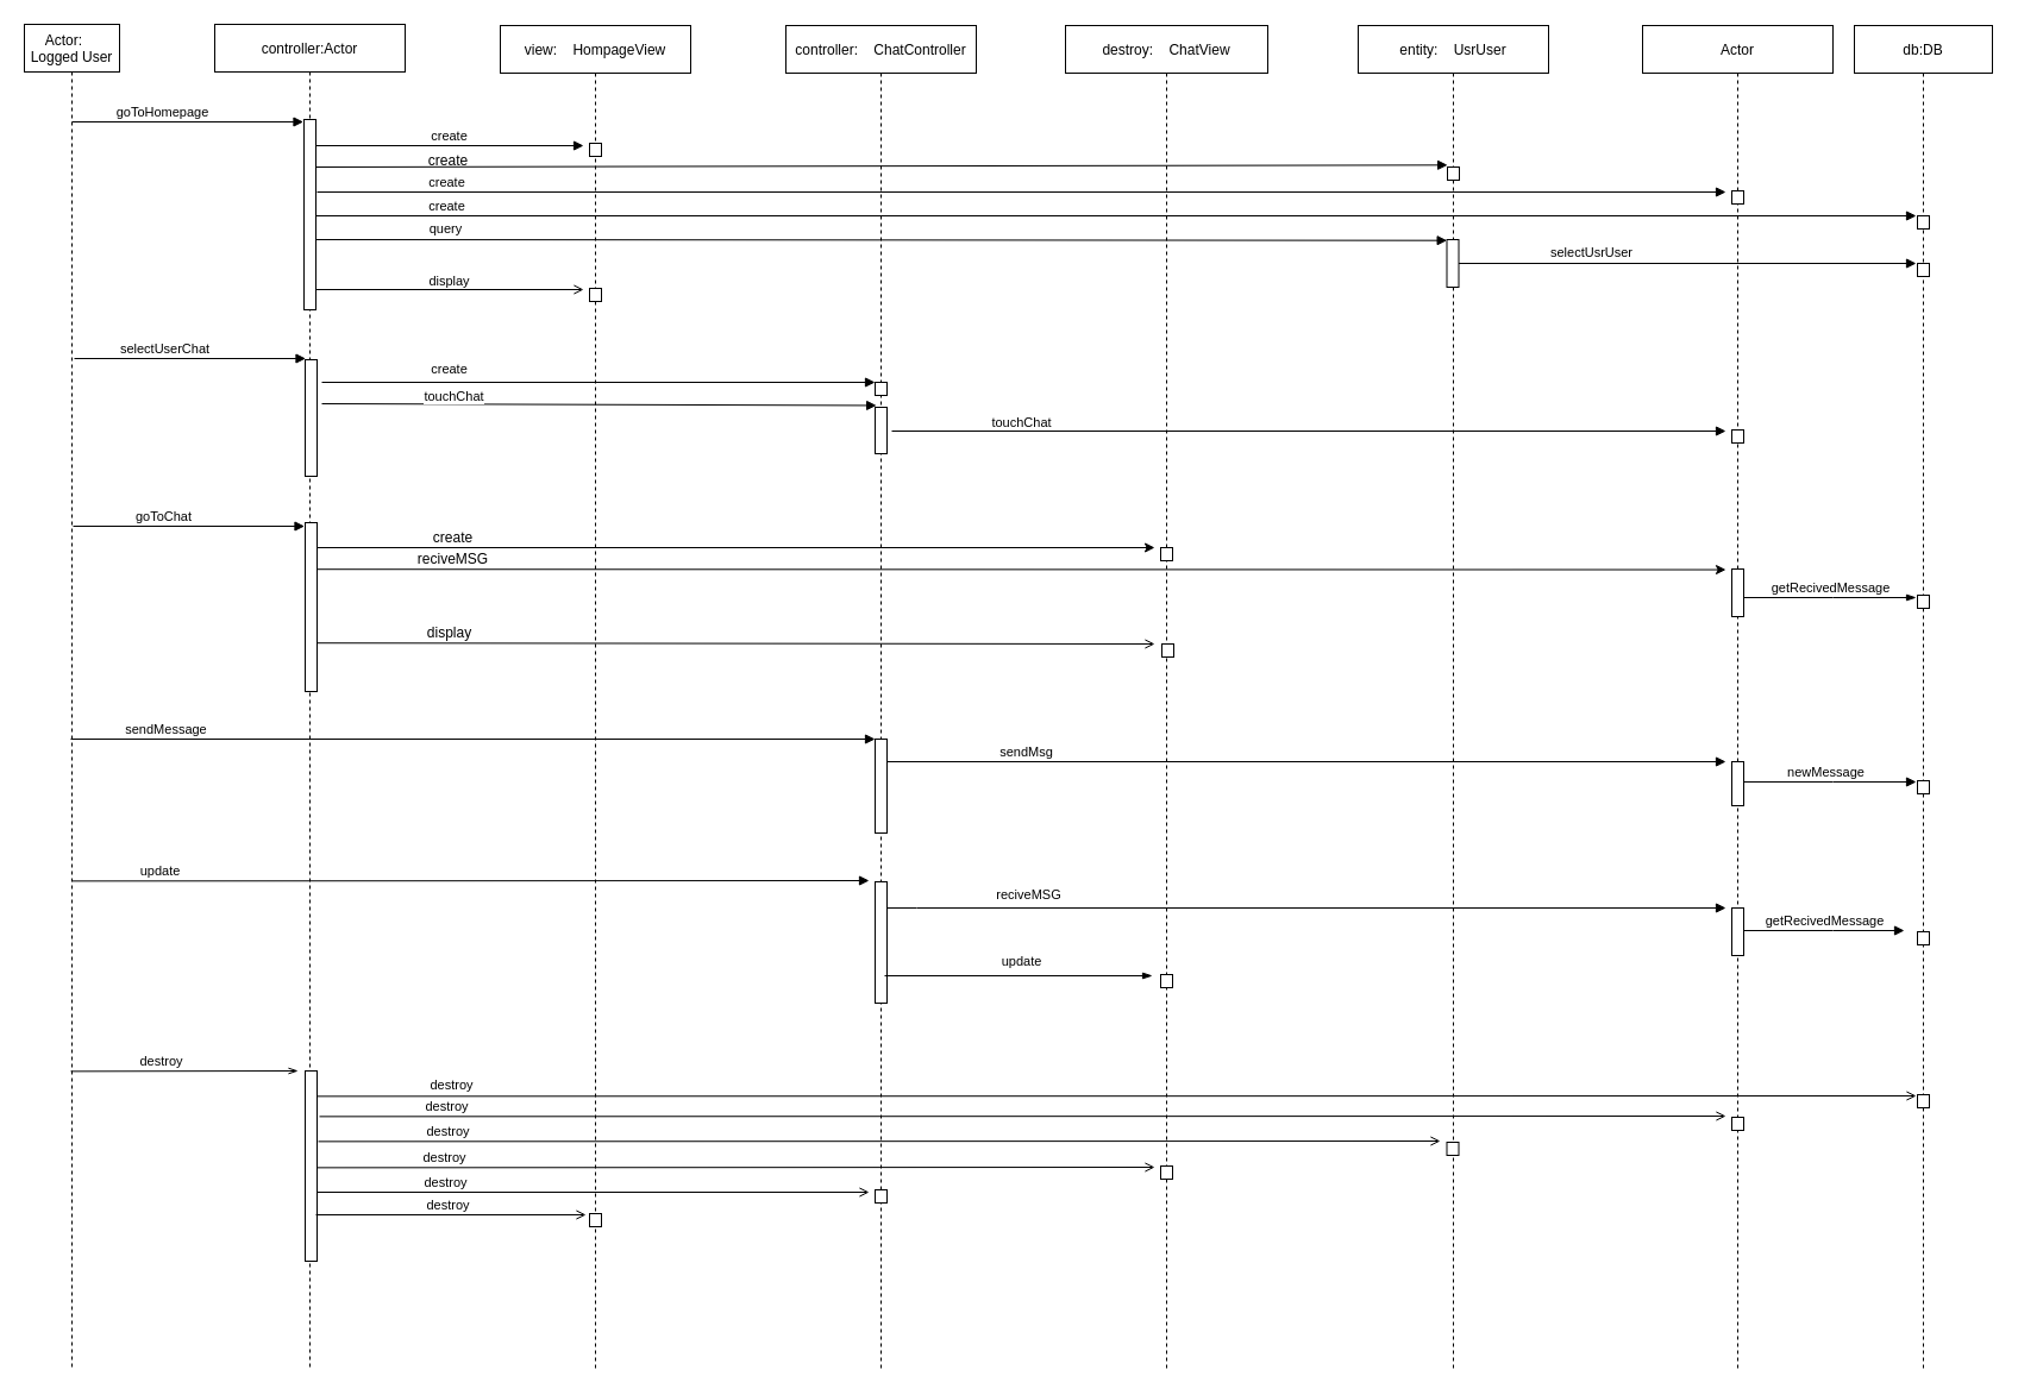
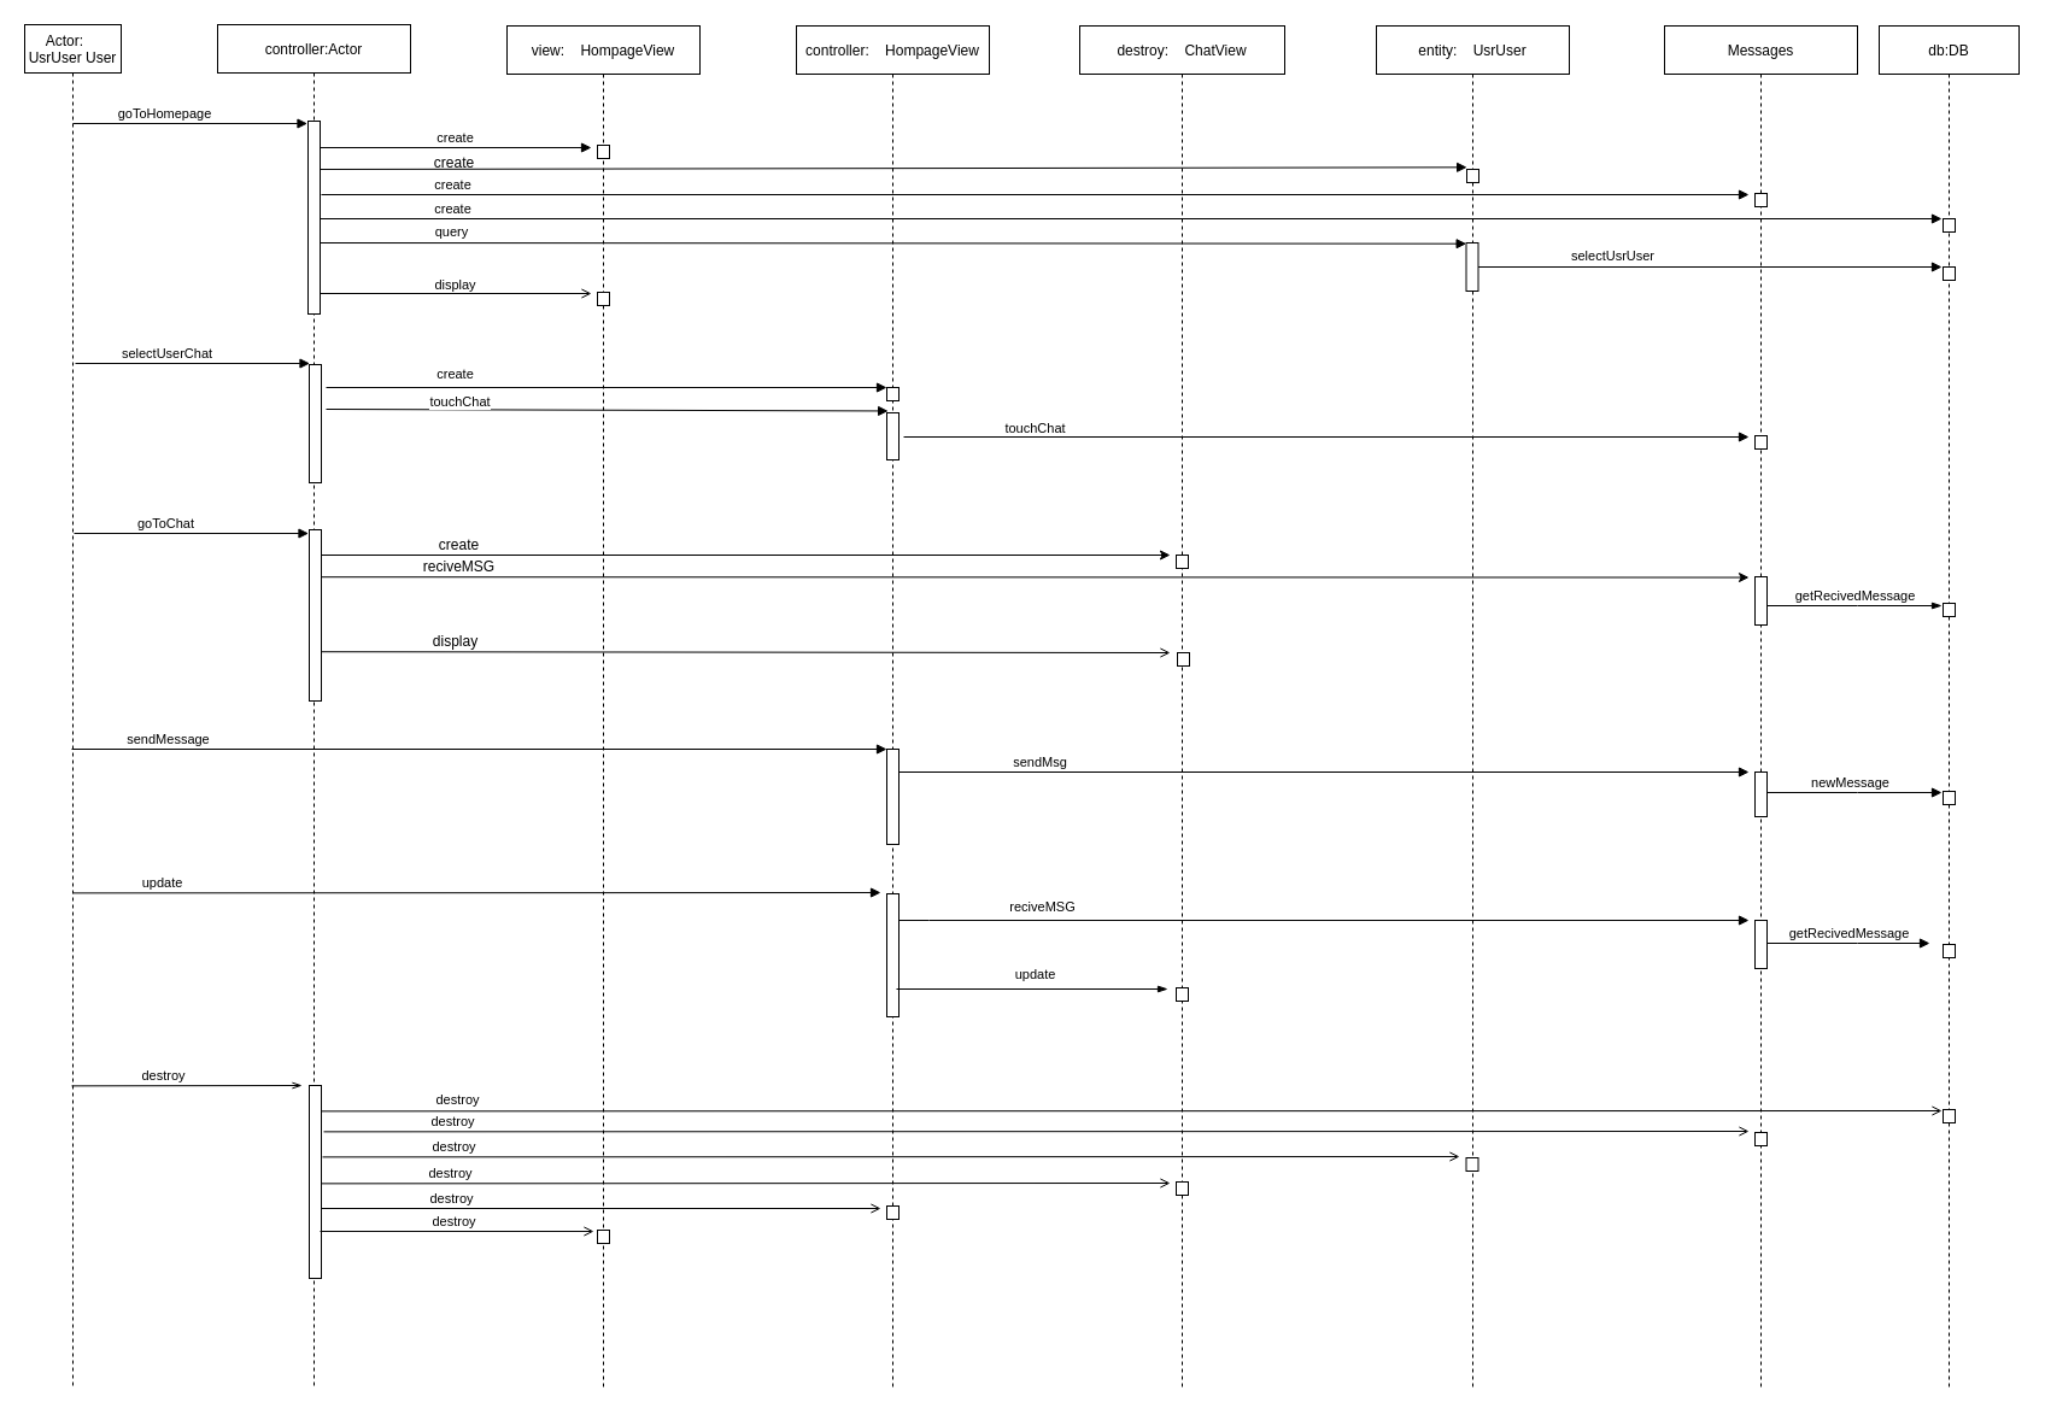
- <mxCell id="8" value="Actor:    &#10;Logged User" style="shape=umlLifeline;perimeter=lifelinePerimeter;container=1;collapsible=0;recursiveResize=0;rounded=0;shadow=0;strokeWidth=1;" parent="1" vertex="1"><mxGeometry width="80" height="1130" as="geometry" x="20" y="20" /></mxCell>
+ <mxCell id="8" value="Actor:    &#10;UsrUser User" style="shape=umlLifeline;perimeter=lifelinePerimeter;container=1;collapsible=0;recursiveResize=0;rounded=0;shadow=0;strokeWidth=1;" parent="1" vertex="1"><mxGeometry width="80" height="1130" as="geometry" x="20" y="20" /></mxCell>
- <mxCell id="21" value="controller:    ChatController" style="shape=umlLifeline;perimeter=lifelinePerimeter;container=1;collapsible=0;recursiveResize=0;rounded=0;shadow=0;strokeWidth=1;" parent="1" vertex="1"><mxGeometry x="660" y="21" width="160" height="1130" as="geometry" /></mxCell>
+ <mxCell id="21" value="controller:    HompageView" style="shape=umlLifeline;perimeter=lifelinePerimeter;container=1;collapsible=0;recursiveResize=0;rounded=0;shadow=0;strokeWidth=1;" parent="1" vertex="1"><mxGeometry x="660" y="21" width="160" height="1130" as="geometry" /></mxCell>
- <mxCell id="41" value="Actor" style="shape=umlLifeline;perimeter=lifelinePerimeter;container=1;collapsible=0;recursiveResize=0;rounded=0;shadow=0;strokeWidth=1;" parent="1" vertex="1"><mxGeometry x="1380" y="21" width="160" height="1130" as="geometry" /></mxCell>
+ <mxCell id="41" value="Messages" style="shape=umlLifeline;perimeter=lifelinePerimeter;container=1;collapsible=0;recursiveResize=0;rounded=0;shadow=0;strokeWidth=1;" parent="1" vertex="1"><mxGeometry x="1380" y="21" width="160" height="1130" as="geometry" /></mxCell>
